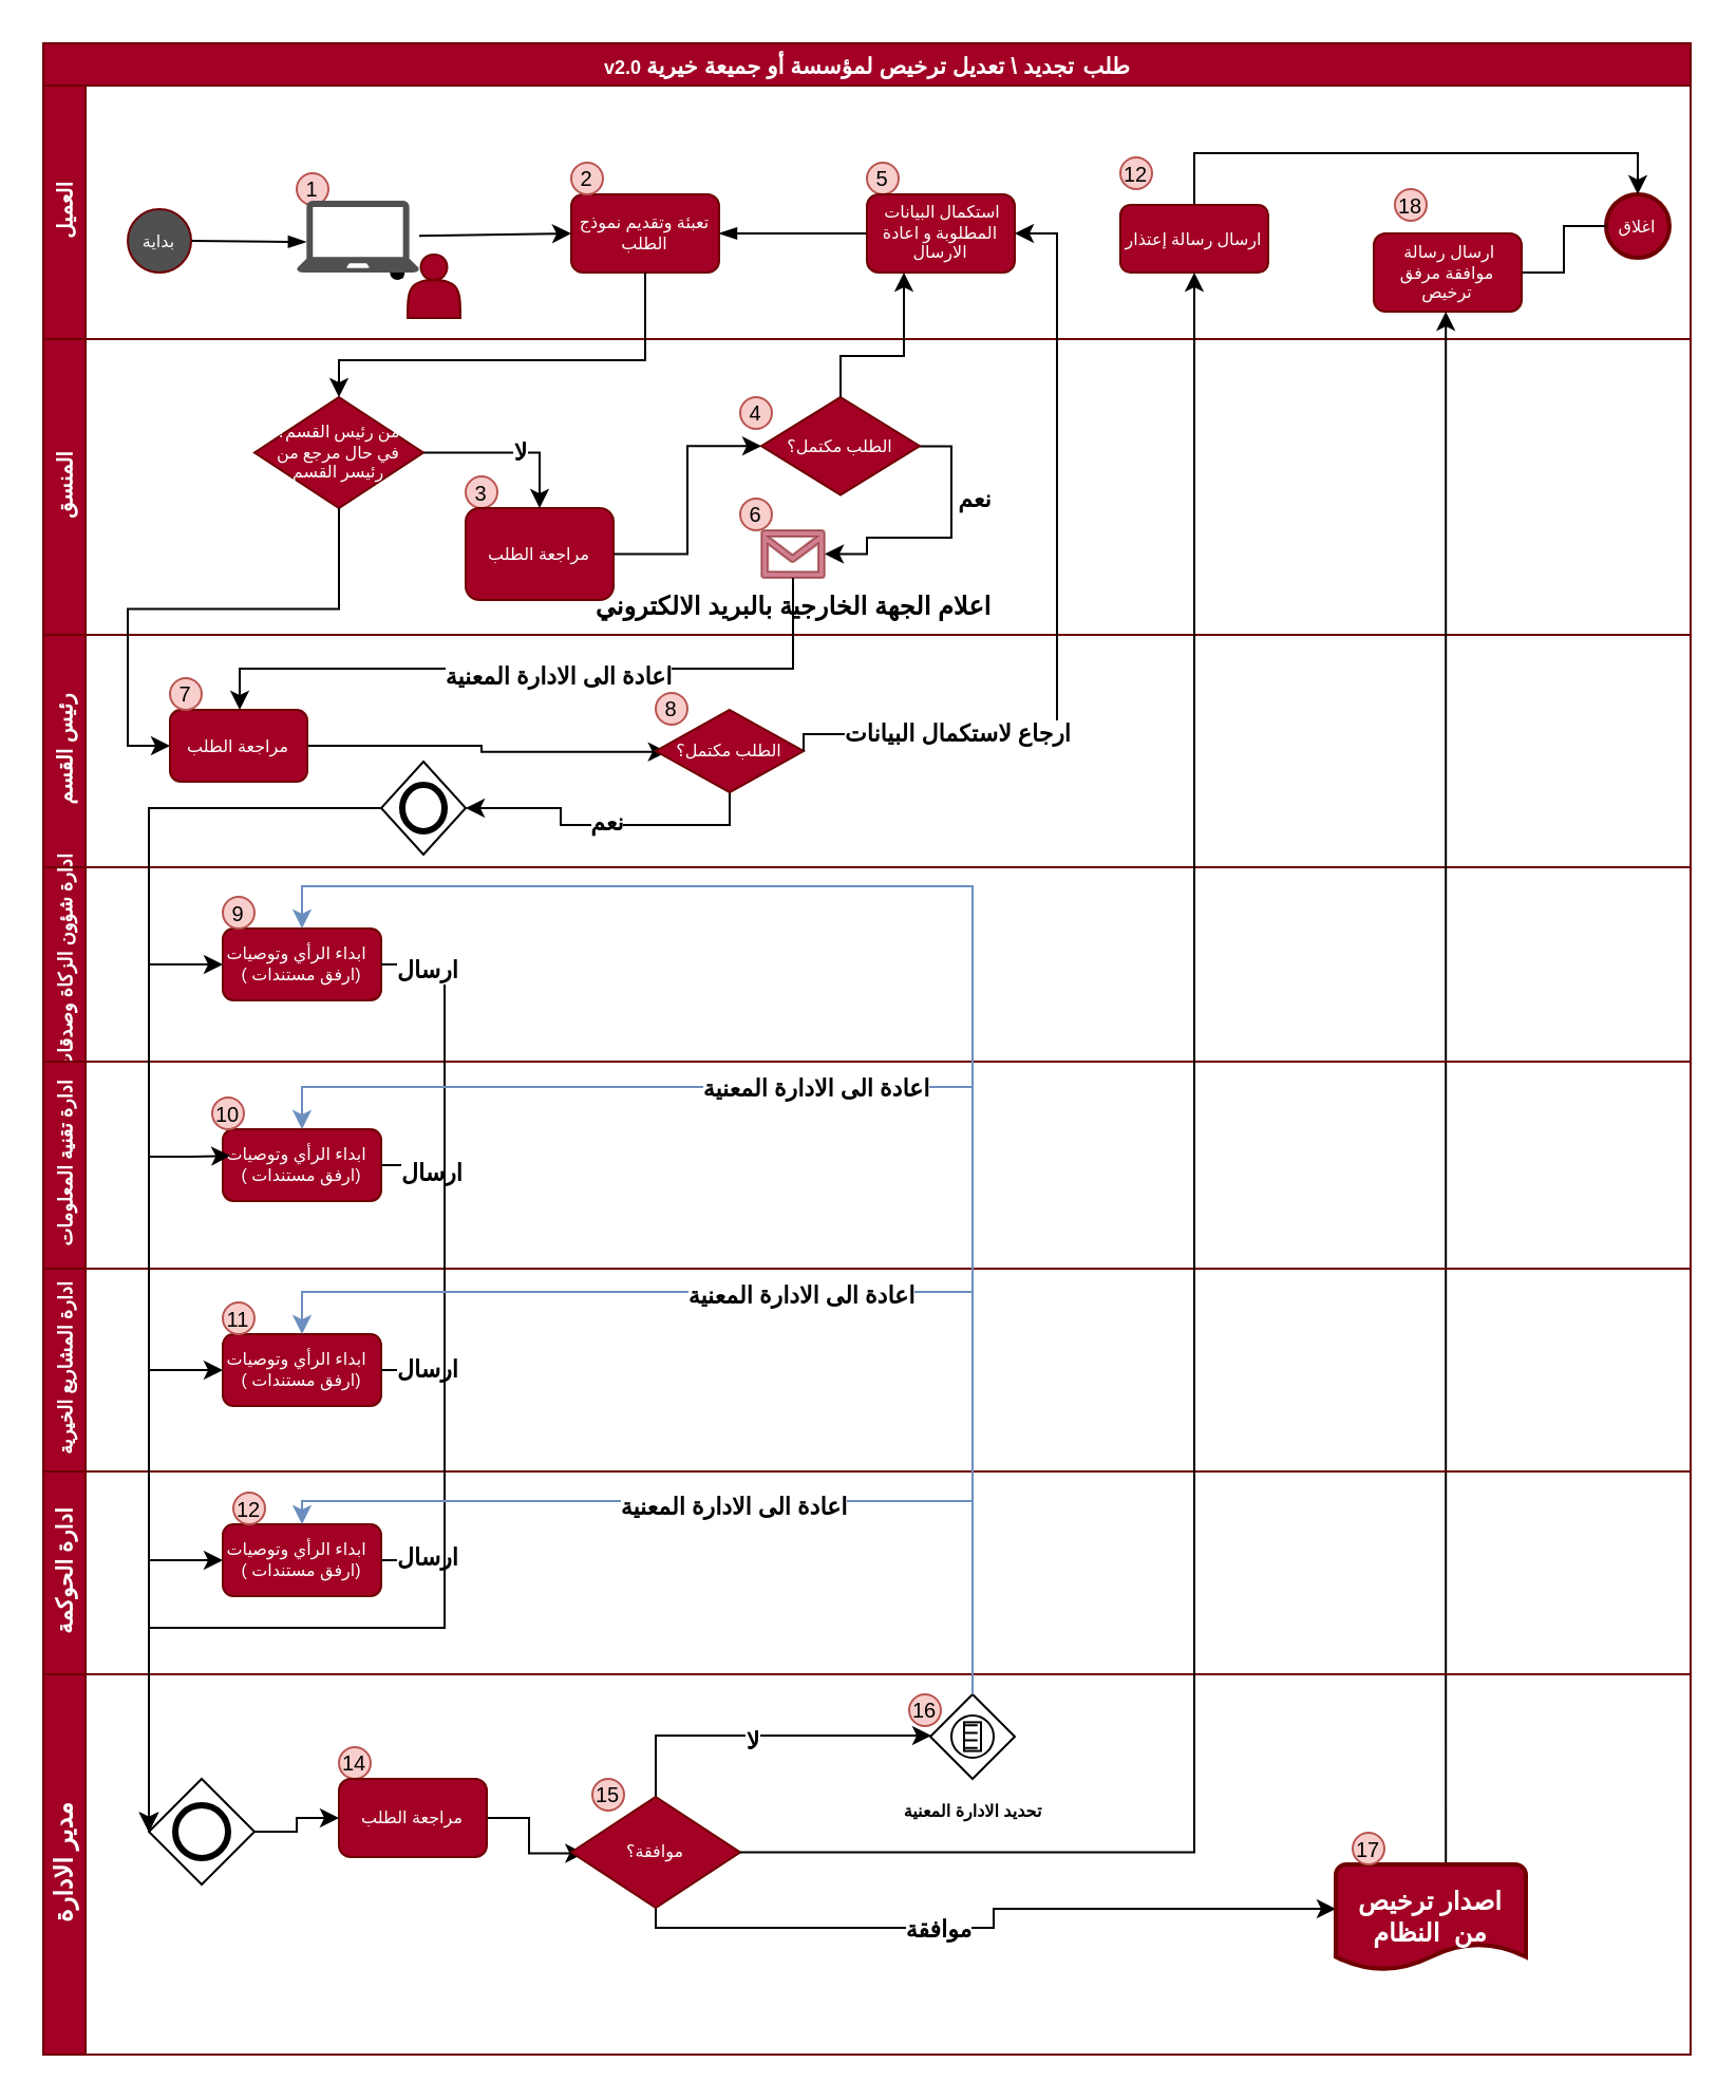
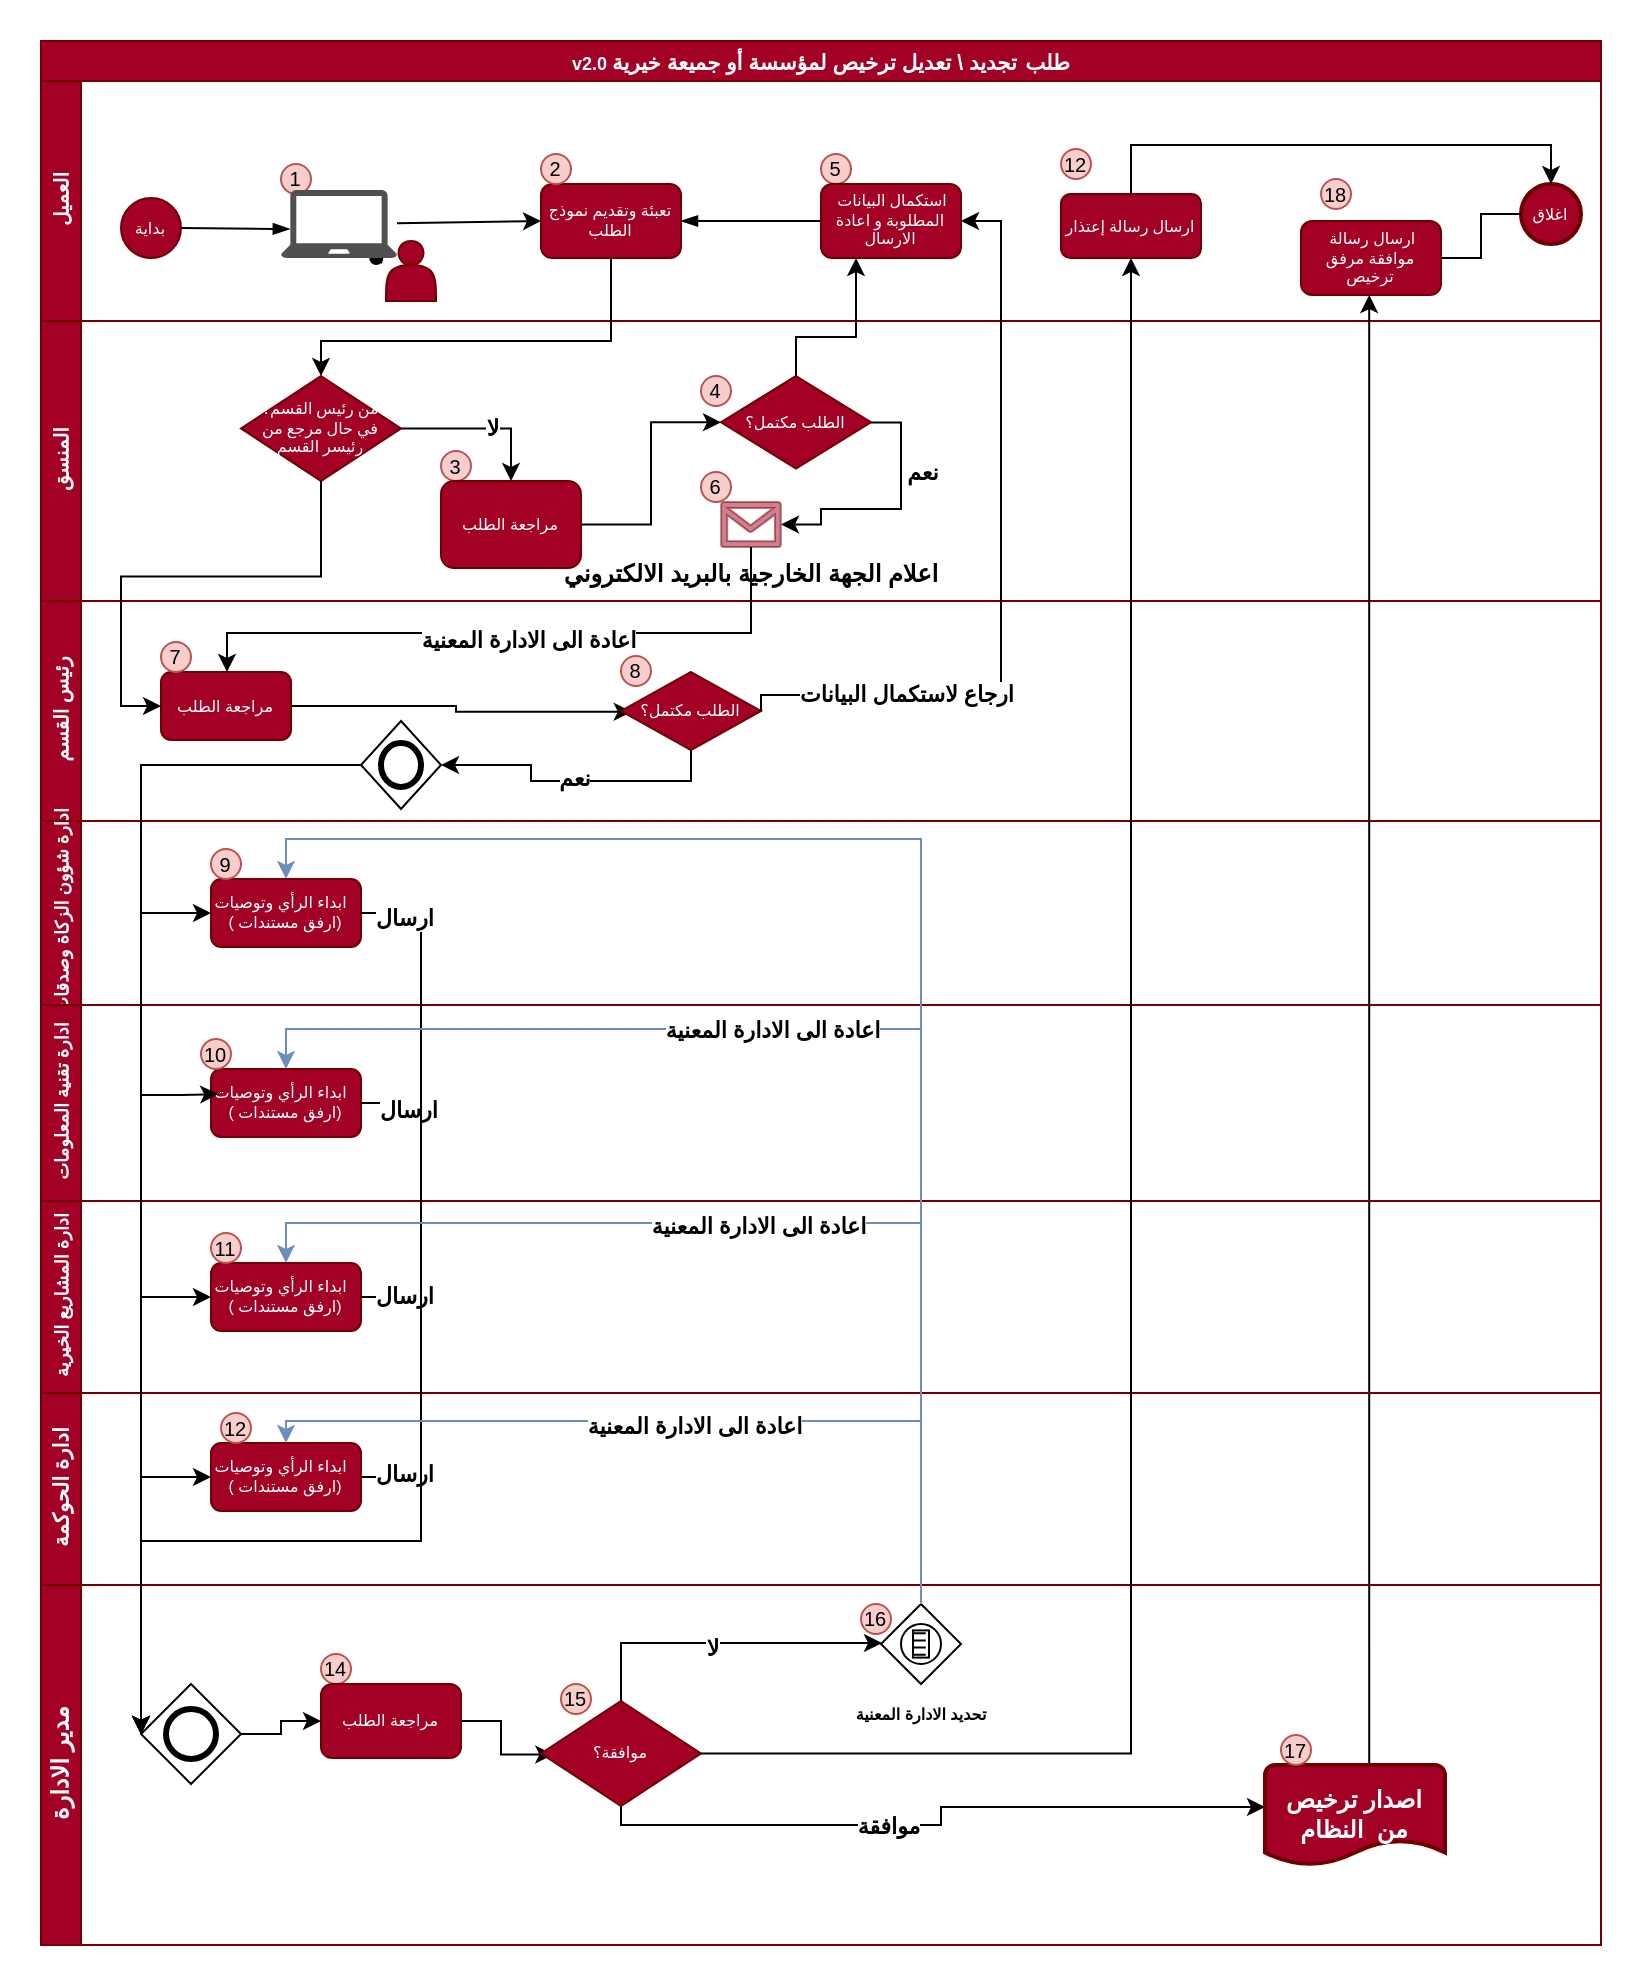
- <mxCell id="14" value="بداية" style="ellipse;whiteSpace=wrap;html=1;rounded=0;shadow=0;labelBackgroundColor=none;strokeWidth=1;fontFamily=Verdana;fontSize=8;align=center;fillColor=#505050;strokeColor=#6F0000;fontColor=#ffffff;" parent="3" vertex="1"><mxGeometry x="40" y="58.5" width="30" height="30" as="geometry" /></mxCell>
+ <mxCell id="14" value="بداية" style="ellipse;whiteSpace=wrap;html=1;rounded=0;shadow=0;labelBackgroundColor=none;strokeWidth=1;fontFamily=Verdana;fontSize=8;align=center;fillColor=#a20025;strokeColor=#6F0000;fontColor=#ffffff;" parent="3" vertex="1"><mxGeometry x="40" y="58.5" width="30" height="30" as="geometry" /></mxCell>
